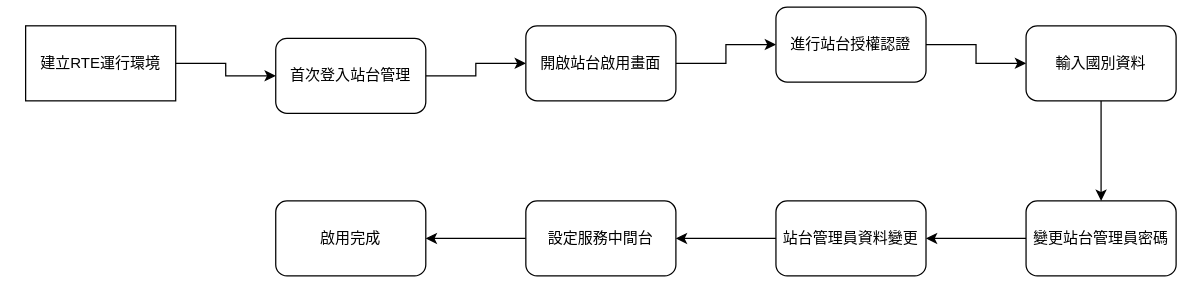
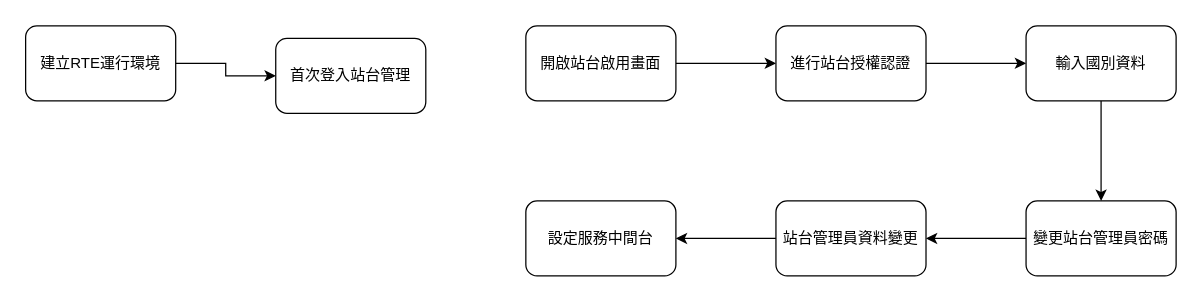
- <mxCell id="9" value="進行站台授權認證" style="whiteSpace=wrap;html=1;rounded=1;" vertex="1" parent="1"><mxGeometry x="620" y="5" width="120" height="60" as="geometry" /></mxCell>
+ <mxCell id="9" value="進行站台授權認證" style="whiteSpace=wrap;html=1;rounded=1;" vertex="1" parent="1"><mxGeometry x="620" y="20" width="120" height="60" as="geometry" /></mxCell>
- <mxCell id="3" value="建立RTE運行環境" style="whiteSpace=wrap;html=1;rounded=0;" vertex="1" parent="1"><mxGeometry x="20" y="20" width="120" height="60" as="geometry" /></mxCell>
+ <mxCell id="3" value="建立RTE運行環境" style="rounded=1;whiteSpace=wrap;html=1;" vertex="1" parent="1"><mxGeometry x="20" y="20" width="120" height="60" as="geometry" /></mxCell>
- <mxCell id="4" value="" style="edgeStyle=orthogonalEdgeStyle;rounded=0;orthogonalLoop=1;jettySize=auto;html=1;" edge="1" parent="1" source="5" target="7"><mxGeometry relative="1" as="geometry" /></mxCell>
- <mxCell id="18" value="啟用完成" style="whiteSpace=wrap;html=1;rounded=1;" vertex="1" parent="1"><mxGeometry x="220" y="160" width="120" height="60" as="geometry" /></mxCell>
- <mxCell id="16" value="" style="edgeStyle=orthogonalEdgeStyle;rounded=0;orthogonalLoop=1;jettySize=auto;html=1;" edge="1" parent="1" source="17" target="18"><mxGeometry relative="1" as="geometry" /></mxCell>
